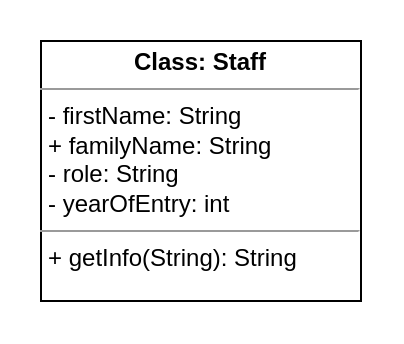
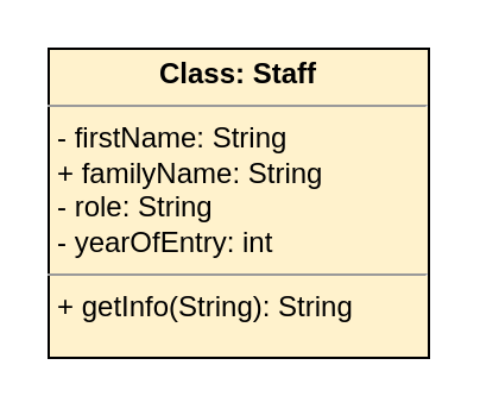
- <mxCell id="2" value="&lt;p style=&quot;margin: 0px ; margin-top: 4px ; text-align: center&quot;&gt;&lt;b&gt;Class: Staff&lt;/b&gt;&lt;/p&gt;&lt;hr size=&quot;1&quot;&gt;&lt;p style=&quot;margin: 0px ; margin-left: 4px&quot;&gt;- firstName: String&lt;/p&gt;&lt;p style=&quot;margin: 0px ; margin-left: 4px&quot;&gt;+ familyName: String&lt;br&gt;&lt;/p&gt;&lt;p style=&quot;margin: 0px ; margin-left: 4px&quot;&gt;- role: String&lt;br&gt;&lt;/p&gt;&lt;p style=&quot;margin: 0px ; margin-left: 4px&quot;&gt;- yearOfEntry: int&lt;br&gt;&lt;/p&gt;&lt;hr size=&quot;1&quot;&gt;&lt;p style=&quot;margin: 0px ; margin-left: 4px&quot;&gt;+ getInfo(String): String&lt;/p&gt;" style="verticalAlign=top;align=left;overflow=fill;fontSize=12;fontFamily=Helvetica;html=1;" parent="1" vertex="1"><mxGeometry x="20" y="20" width="160" height="130" as="geometry" /></mxCell>
+ <mxCell id="2" value="&lt;p style=&quot;margin: 0px ; margin-top: 4px ; text-align: center&quot;&gt;&lt;b&gt;Class: Staff&lt;/b&gt;&lt;/p&gt;&lt;hr size=&quot;1&quot;&gt;&lt;p style=&quot;margin: 0px ; margin-left: 4px&quot;&gt;- firstName: String&lt;/p&gt;&lt;p style=&quot;margin: 0px ; margin-left: 4px&quot;&gt;+ familyName: String&lt;br&gt;&lt;/p&gt;&lt;p style=&quot;margin: 0px ; margin-left: 4px&quot;&gt;- role: String&lt;br&gt;&lt;/p&gt;&lt;p style=&quot;margin: 0px ; margin-left: 4px&quot;&gt;- yearOfEntry: int&lt;br&gt;&lt;/p&gt;&lt;hr size=&quot;1&quot;&gt;&lt;p style=&quot;margin: 0px ; margin-left: 4px&quot;&gt;+ getInfo(String): String&lt;/p&gt;" style="verticalAlign=top;align=left;overflow=fill;fontSize=12;fontFamily=Helvetica;html=1;fillColor=#fff2cc;" parent="1" vertex="1"><mxGeometry x="20" y="20" width="160" height="130" as="geometry" /></mxCell>
